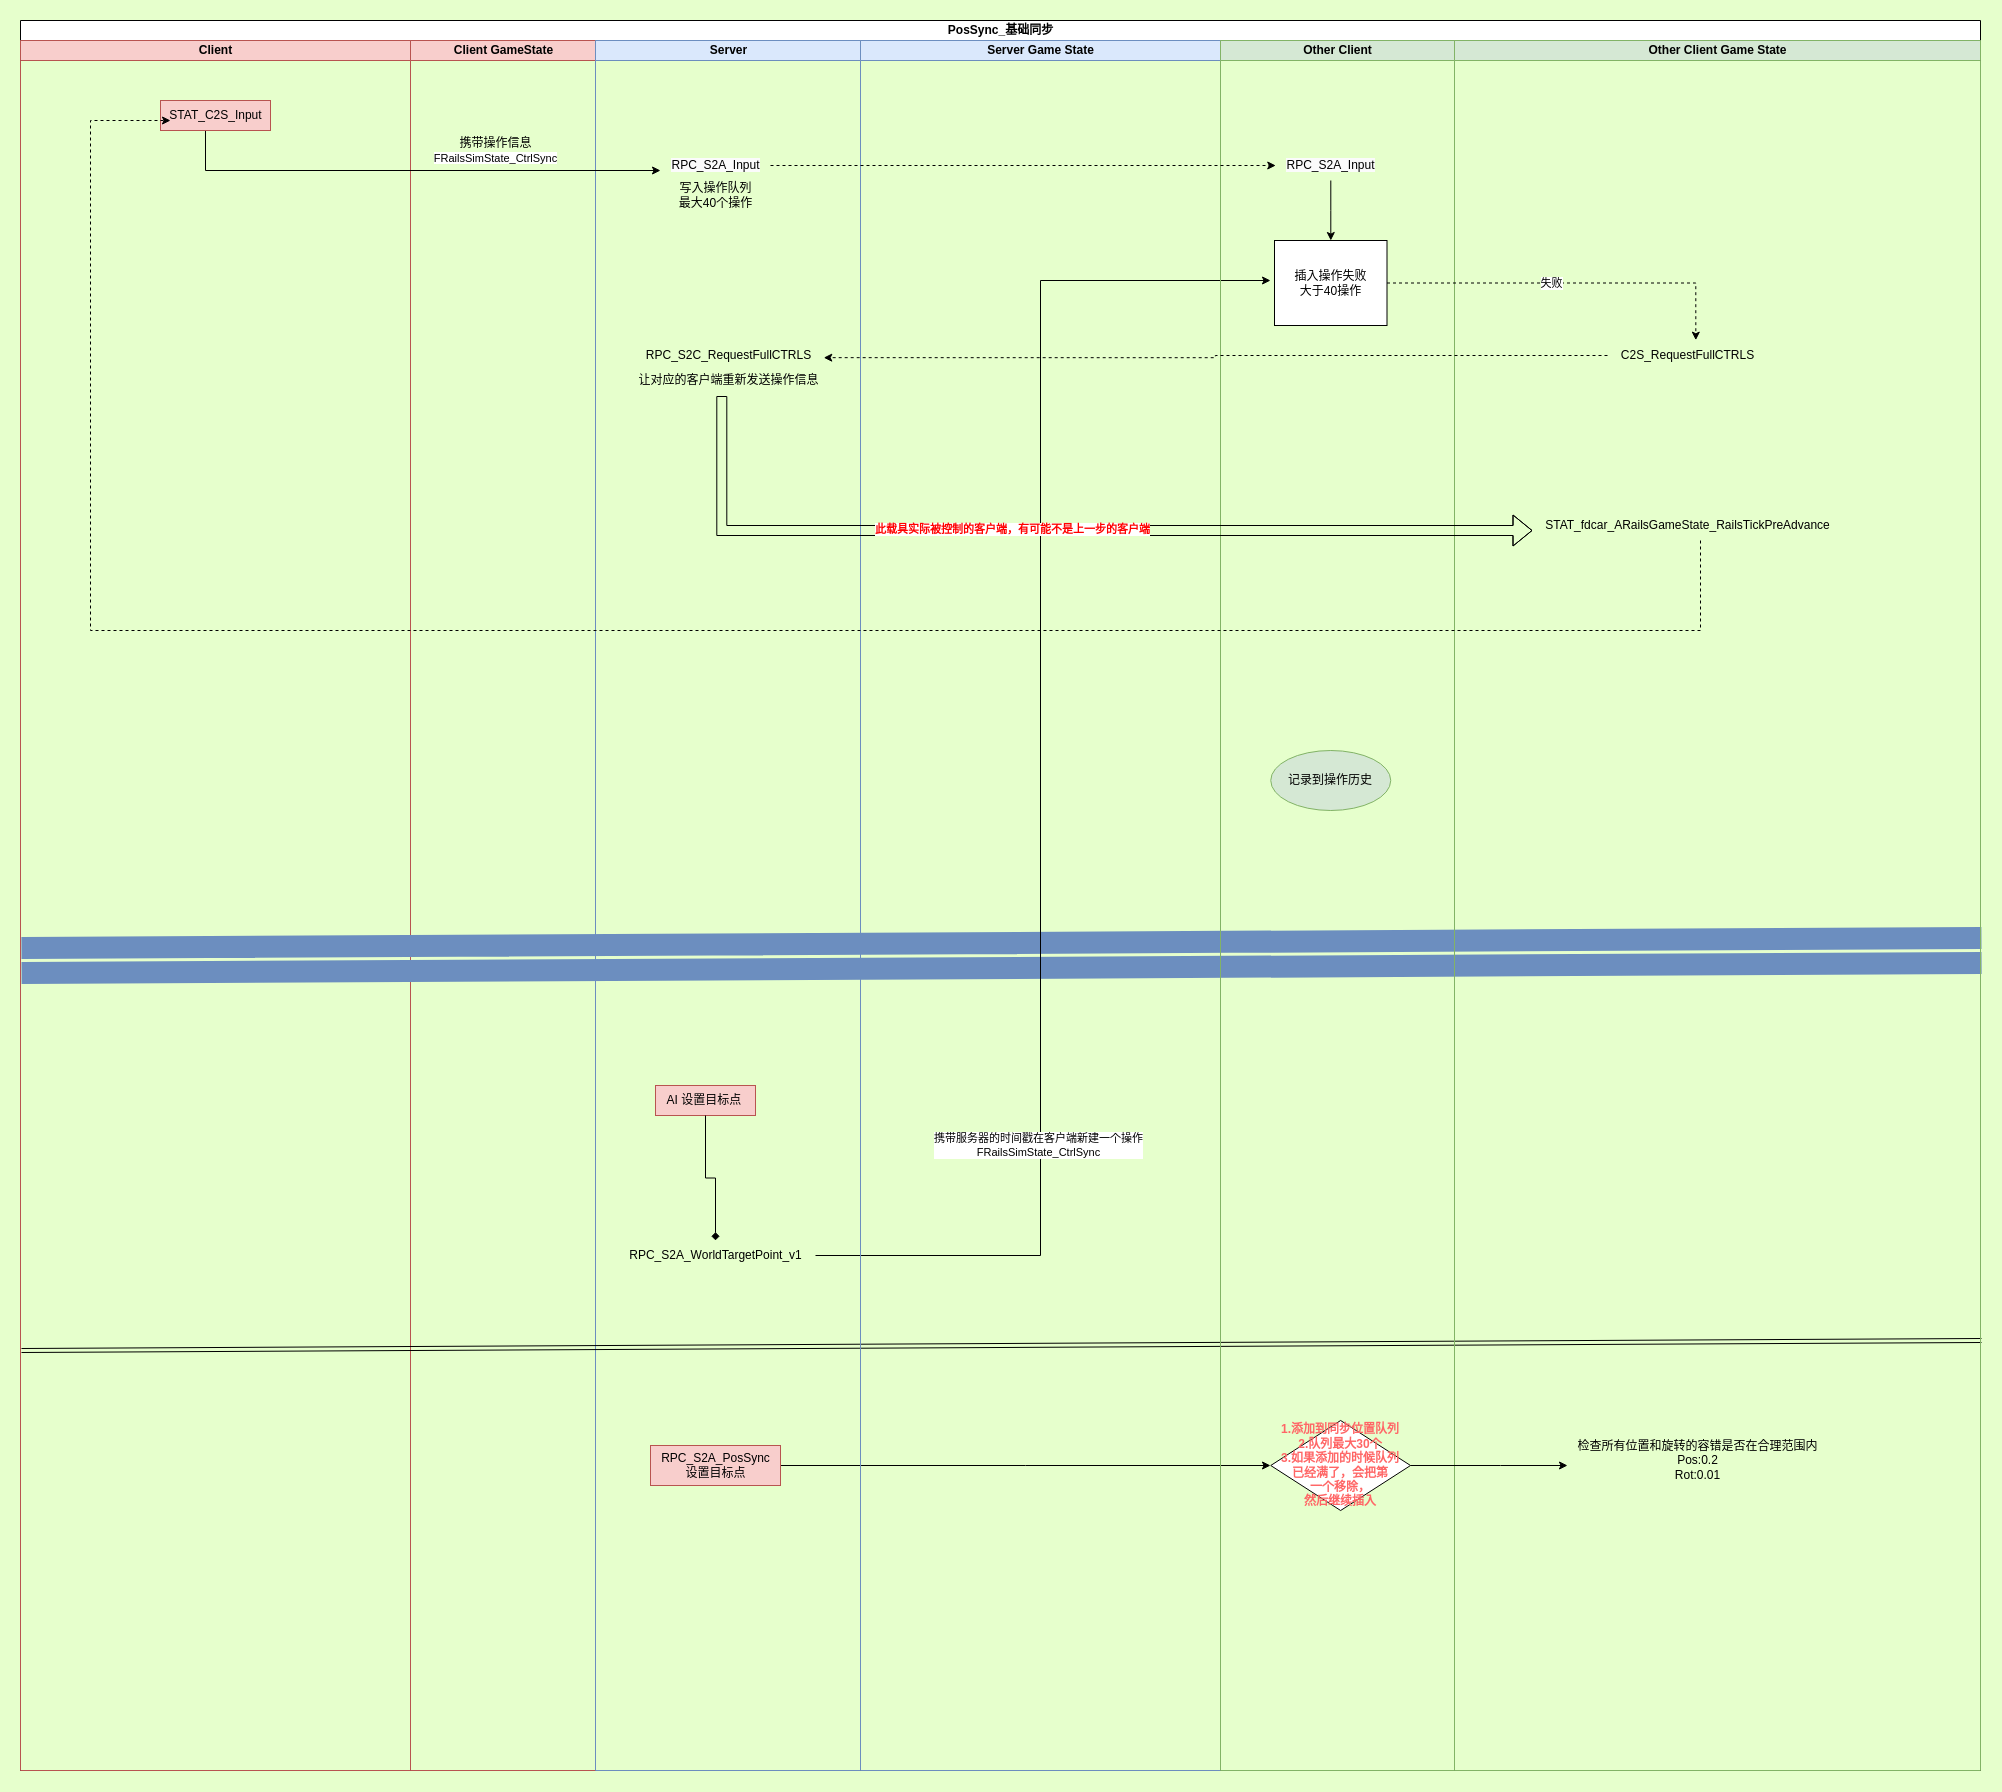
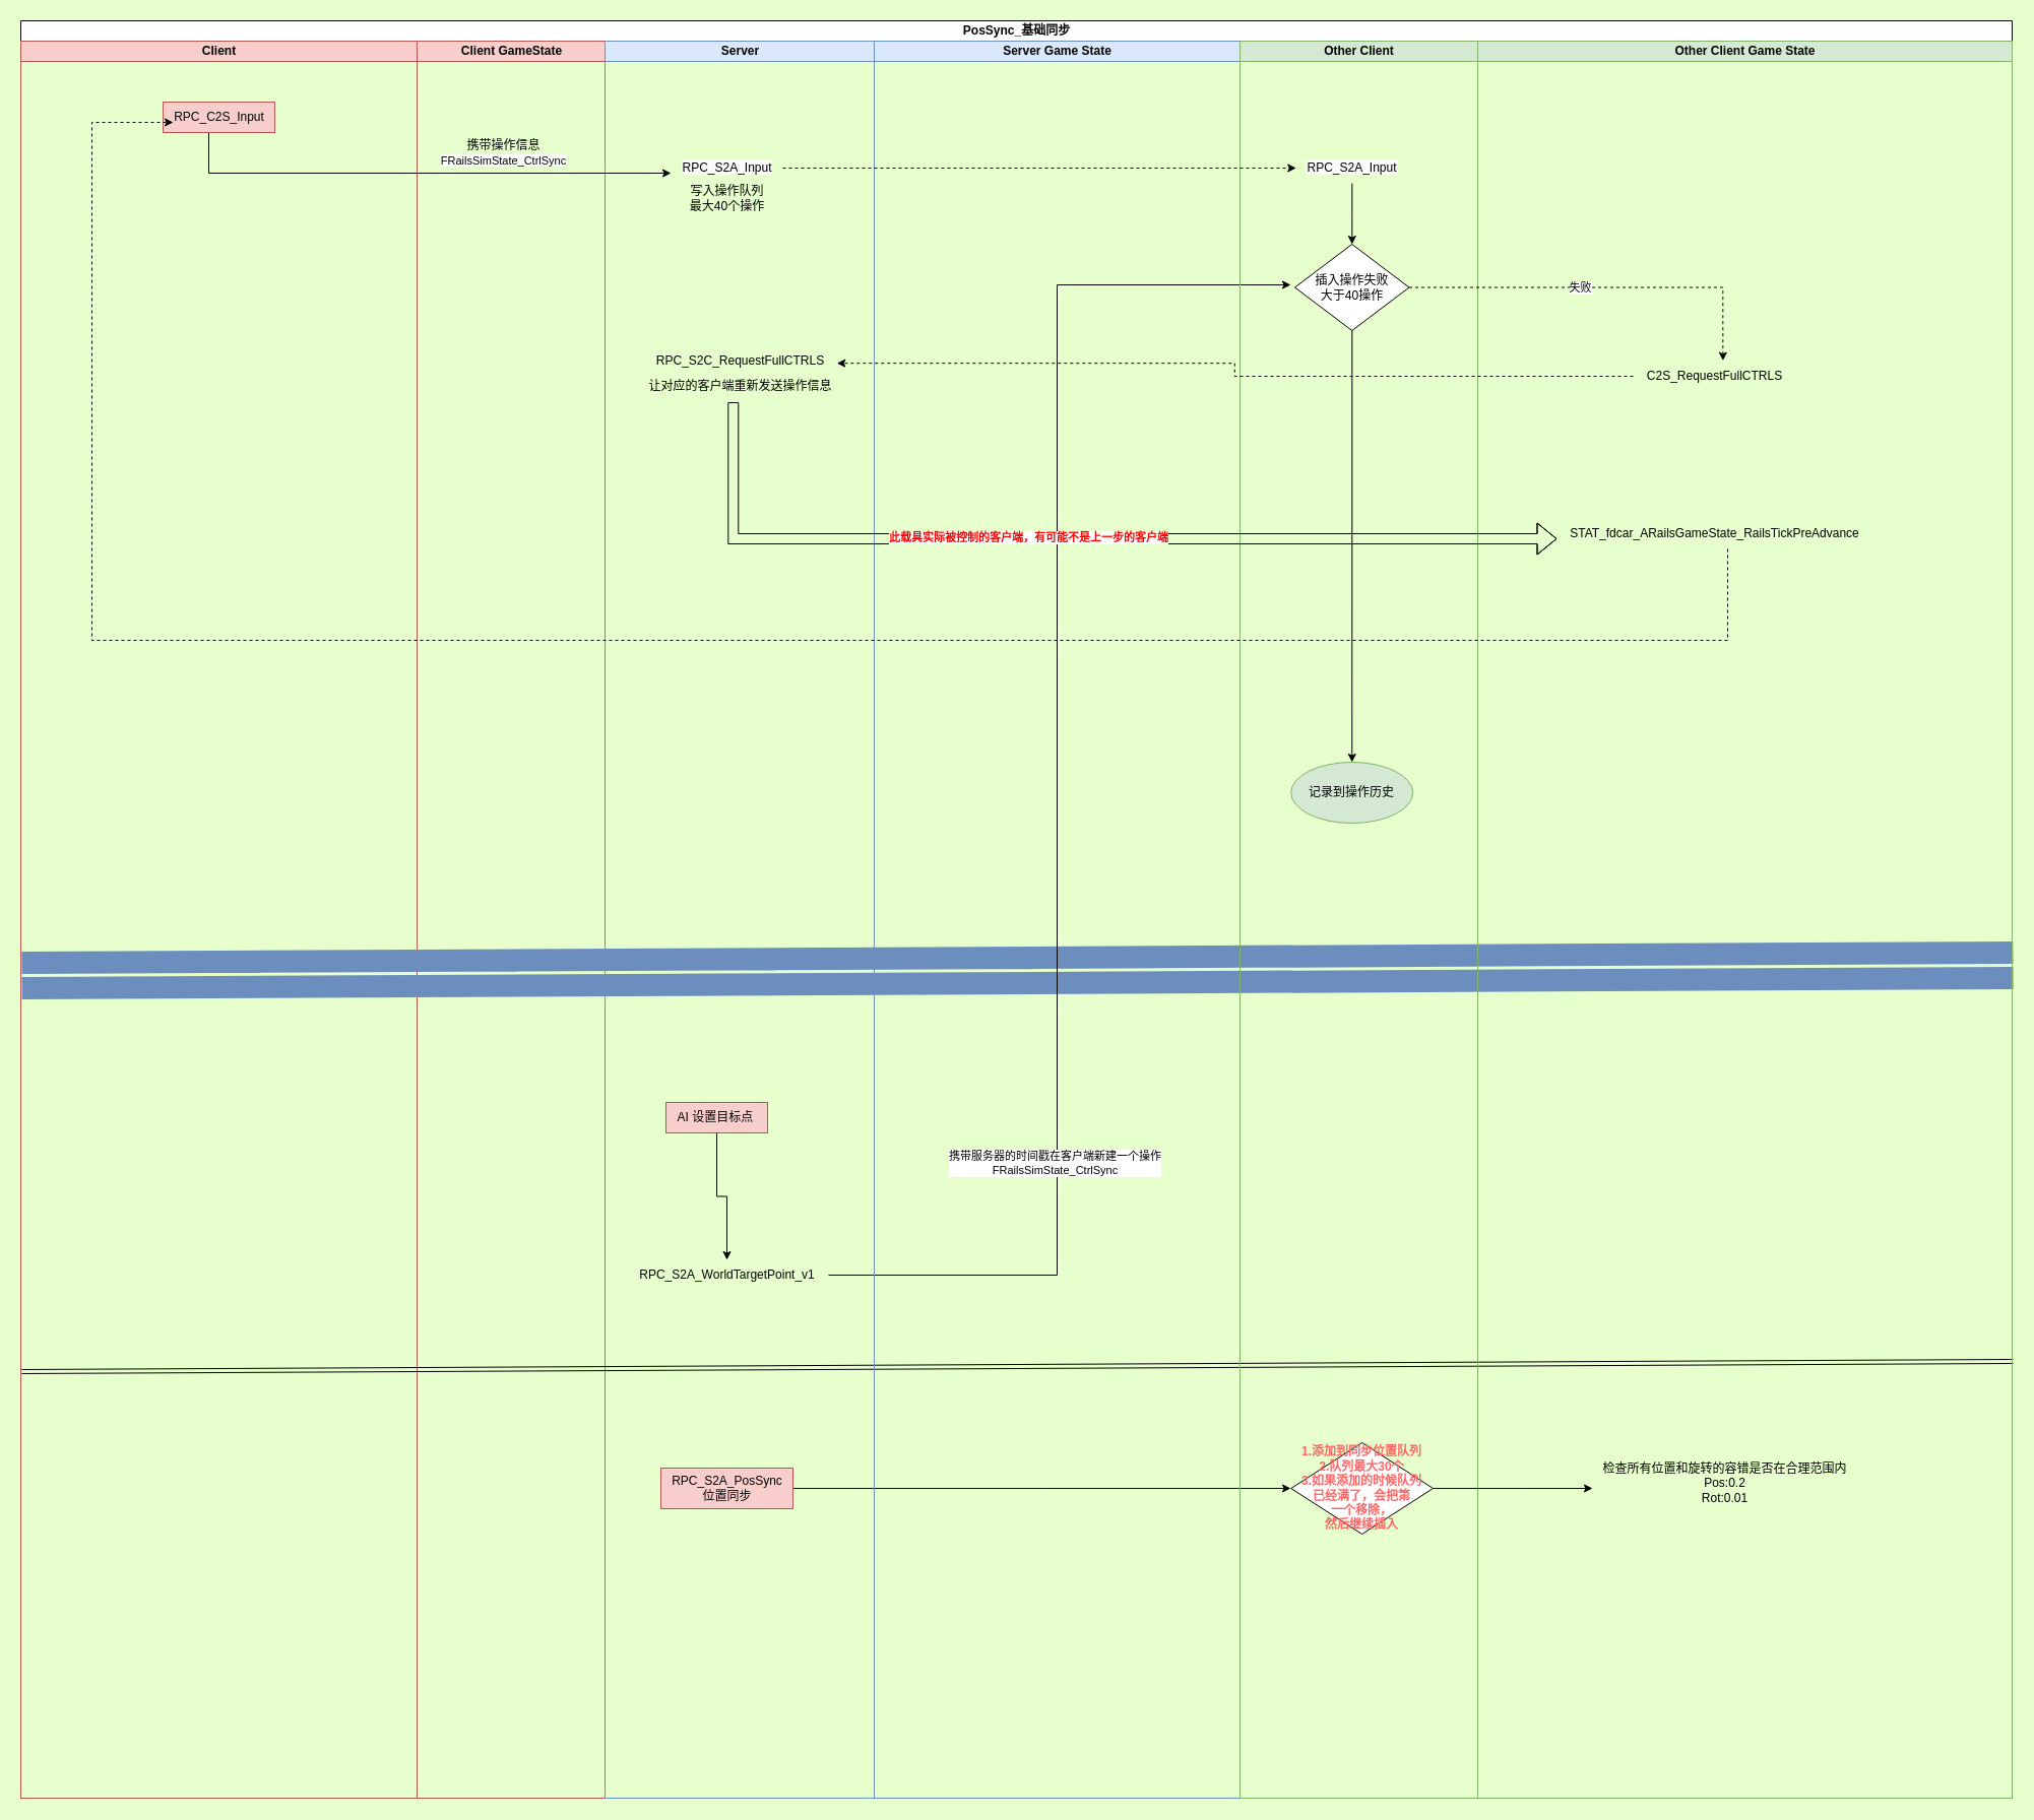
- <mxCell id="4" value="STAT_C2S_Input" style="text;html=1;align=center;verticalAlign=middle;resizable=0;points=[];autosize=1;strokeColor=#b85450;fillColor=#f8cecc;" vertex="1" parent="3"><mxGeometry x="140.0" y="60" width="110" height="30" as="geometry" /></mxCell>
+ <mxCell id="4" value="RPC_C2S_Input" style="text;html=1;align=center;verticalAlign=middle;resizable=0;points=[];autosize=1;strokeColor=#b85450;fillColor=#f8cecc;" vertex="1" parent="3"><mxGeometry x="140.0" y="60" width="110" height="30" as="geometry" /></mxCell>
- <mxCell id="26" value="插入操作失败&lt;br&gt;大于40操作" style="whiteSpace=wrap;html=1;rounded=0;" vertex="1" parent="22"><mxGeometry x="54" y="200" width="112.5" height="85" as="geometry" /></mxCell>
+ <mxCell id="26" value="插入操作失败&lt;br&gt;大于40操作" style="rhombus;whiteSpace=wrap;html=1;" vertex="1" parent="22"><mxGeometry x="54" y="200" width="112.5" height="85" as="geometry" /></mxCell>
- <mxCell id="30" value="C2S_RequestFullCTRLS" style="text;html=1;align=center;verticalAlign=middle;resizable=0;points=[];autosize=1;strokeColor=none;fillColor=none;" vertex="1" parent="29"><mxGeometry x="153" y="300" width="160" height="30" as="geometry" /></mxCell>
+ <mxCell id="30" value="C2S_RequestFullCTRLS" style="text;html=1;align=center;verticalAlign=middle;resizable=0;points=[];autosize=1;strokeColor=none;fillColor=none;" vertex="1" parent="29"><mxGeometry x="153" y="315" width="160" height="30" as="geometry" /></mxCell>
+ <mxCell id="25" value="" style="edgeStyle=orthogonalEdgeStyle;rounded=0;sketch=0;orthogonalLoop=1;jettySize=auto;html=1;shadow=0;strokeColor=default;fontColor=#FF0000;startFill=1;endFill=1;" edge="1" parent="22" source="26" target="27"><mxGeometry relative="1" as="geometry" /></mxCell>
- <mxCell id="17" value="" style="edgeStyle=orthogonalEdgeStyle;rounded=0;sketch=0;orthogonalLoop=1;jettySize=auto;html=1;shadow=0;strokeColor=default;fontColor=#000000;startFill=1;endFill=1;endArrow=diamond;" edge="1" parent="7" source="13" target="16"><mxGeometry relative="1" as="geometry" /></mxCell>
+ <mxCell id="17" value="" style="edgeStyle=orthogonalEdgeStyle;rounded=0;sketch=0;orthogonalLoop=1;jettySize=auto;html=1;shadow=0;strokeColor=default;fontColor=#000000;startFill=1;endFill=1;" edge="1" parent="7" source="13" target="16"><mxGeometry relative="1" as="geometry" /></mxCell>
- <mxCell id="20" value="RPC_S2A_PosSync&lt;br&gt;设置目标点" style="text;html=1;align=center;verticalAlign=middle;resizable=0;points=[];autosize=1;strokeColor=#b85450;fillColor=#f8cecc;" vertex="1" parent="7"><mxGeometry x="55" y="1405" width="130" height="40" as="geometry" /></mxCell>
+ <mxCell id="20" value="RPC_S2A_PosSync&lt;br&gt;位置同步" style="text;html=1;align=center;verticalAlign=middle;resizable=0;points=[];autosize=1;strokeColor=#b85450;fillColor=#f8cecc;" vertex="1" parent="7"><mxGeometry x="55" y="1405" width="130" height="40" as="geometry" /></mxCell>
